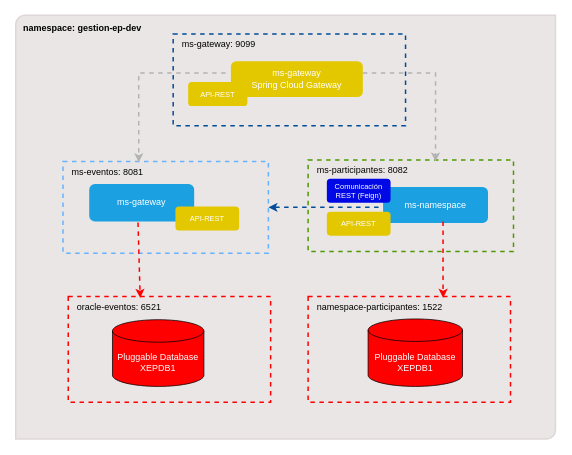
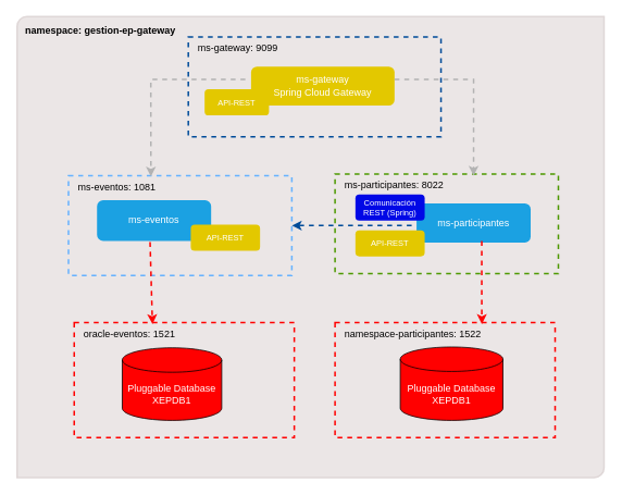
- <mxCell id="2" value="namespace: gestion-ep-dev" style="verticalLabelPosition=bottom;verticalAlign=top;html=1;shape=mxgraph.basic.diag_round_rect;dx=6;whiteSpace=wrap;align=left;spacingLeft=20;spacingTop=-550;spacing=-10;fillColor=light-dark(#ebe6e6, #232e40);strokeColor=light-dark(#dfd7d7, #ededed);gradientColor=none;strokeWidth=2;fontStyle=1" vertex="1" parent="1"><mxGeometry x="20" y="20" width="720" height="565" as="geometry" /></mxCell>
+ <mxCell id="2" value="namespace: gestion-ep-gateway" style="verticalLabelPosition=bottom;verticalAlign=top;html=1;shape=mxgraph.basic.diag_round_rect;dx=6;whiteSpace=wrap;align=left;spacingLeft=20;spacingTop=-550;spacing=-10;fillColor=light-dark(#ebe6e6, #232e40);strokeColor=light-dark(#dfd7d7, #ededed);gradientColor=none;strokeWidth=2;fontStyle=1" vertex="1" parent="1"><mxGeometry x="20" y="20" width="720" height="565" as="geometry" /></mxCell>
- <mxCell id="10" value="&amp;nbsp; &amp;nbsp;ms-participantes: 8082" style="rounded=0;whiteSpace=wrap;html=1;dashed=1;strokeColor=light-dark(#4D9900,#EDEDED);align=left;verticalAlign=top;fillColor=none;strokeWidth=2;" vertex="1" parent="1"><mxGeometry x="410" y="212.88" width="274" height="122.25" as="geometry" /></mxCell>
+ <mxCell id="10" value="&amp;nbsp; &amp;nbsp;ms-participantes: 8022" style="rounded=0;whiteSpace=wrap;html=1;dashed=1;strokeColor=light-dark(#4D9900,#EDEDED);align=left;verticalAlign=top;fillColor=none;strokeWidth=2;" vertex="1" parent="1"><mxGeometry x="410" y="212.88" width="274" height="122.25" as="geometry" /></mxCell>
- <mxCell id="4" value="&amp;nbsp; &amp;nbsp;ms-eventos: 8081" style="rounded=0;whiteSpace=wrap;html=1;dashed=1;strokeColor=light-dark(#66B2FF,#EDEDED);align=left;verticalAlign=top;fillColor=none;strokeWidth=2;" vertex="1" parent="1"><mxGeometry x="83" y="215" width="274" height="122.25" as="geometry" /></mxCell>
+ <mxCell id="4" value="&amp;nbsp; &amp;nbsp;ms-eventos: 1081" style="rounded=0;whiteSpace=wrap;html=1;dashed=1;strokeColor=light-dark(#66B2FF,#EDEDED);align=left;verticalAlign=top;fillColor=none;strokeWidth=2;" vertex="1" parent="1"><mxGeometry x="83" y="215" width="274" height="122.25" as="geometry" /></mxCell>
- <mxCell id="13" value="Comunicación REST (Feign)" style="rounded=1;whiteSpace=wrap;html=1;fillColor=light-dark(#0008e6, #675000);strokeColor=none;fontColor=light-dark(#ffffff, #ededed);fontSize=10;" vertex="1" parent="1"><mxGeometry x="435" y="238" width="85" height="32" as="geometry" /></mxCell>
+ <mxCell id="13" value="Comunicación REST (Spring)" style="rounded=1;whiteSpace=wrap;html=1;fillColor=light-dark(#0008e6, #675000);strokeColor=none;fontColor=light-dark(#ffffff, #ededed);fontSize=10;" vertex="1" parent="1"><mxGeometry x="435" y="238" width="85" height="32" as="geometry" /></mxCell>
- <mxCell id="7" value="ms-gateway" style="rounded=1;whiteSpace=wrap;html=1;fillColor=#1ba1e2;fontColor=#ffffff;strokeColor=none;strokeWidth=2;" vertex="1" parent="1"><mxGeometry x="118" y="245" width="140" height="50" as="geometry" /></mxCell>
+ <mxCell id="7" value="ms-eventos" style="rounded=1;whiteSpace=wrap;html=1;fillColor=#1ba1e2;fontColor=#ffffff;strokeColor=none;strokeWidth=2;" vertex="1" parent="1"><mxGeometry x="118" y="245" width="140" height="50" as="geometry" /></mxCell>
- <mxCell id="11" value="ms-namespace" style="rounded=1;whiteSpace=wrap;html=1;fillColor=#1ba1e2;fontColor=#ffffff;strokeColor=none;strokeWidth=2;" vertex="1" parent="1"><mxGeometry x="510" y="249" width="140" height="47.88" as="geometry" /></mxCell>
+ <mxCell id="11" value="ms-participantes" style="rounded=1;whiteSpace=wrap;html=1;fillColor=#1ba1e2;fontColor=#ffffff;strokeColor=none;strokeWidth=2;" vertex="1" parent="1"><mxGeometry x="510" y="249" width="140" height="47.88" as="geometry" /></mxCell>
- <mxCell id="5" value="&amp;nbsp; &amp;nbsp;oracle-eventos&lt;span style=&quot;background-color: transparent;&quot;&gt;: 6521&lt;/span&gt;" style="rounded=0;whiteSpace=wrap;html=1;dashed=1;strokeColor=light-dark(#ff0000, #ededed);align=left;verticalAlign=top;fillColor=none;strokeWidth=2;" vertex="1" parent="1"><mxGeometry x="90" y="395" width="270" height="141" as="geometry" /></mxCell>
+ <mxCell id="5" value="&amp;nbsp; &amp;nbsp;oracle-eventos&lt;span style=&quot;background-color: transparent;&quot;&gt;: 1521&lt;/span&gt;" style="rounded=0;whiteSpace=wrap;html=1;dashed=1;strokeColor=light-dark(#ff0000, #ededed);align=left;verticalAlign=top;fillColor=none;strokeWidth=2;" vertex="1" parent="1"><mxGeometry x="90" y="395" width="270" height="141" as="geometry" /></mxCell>
